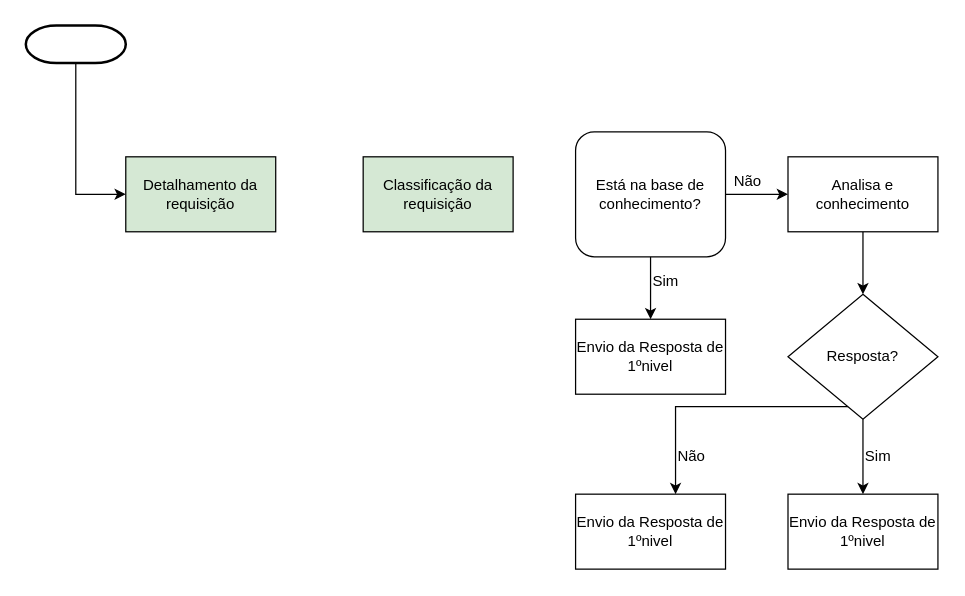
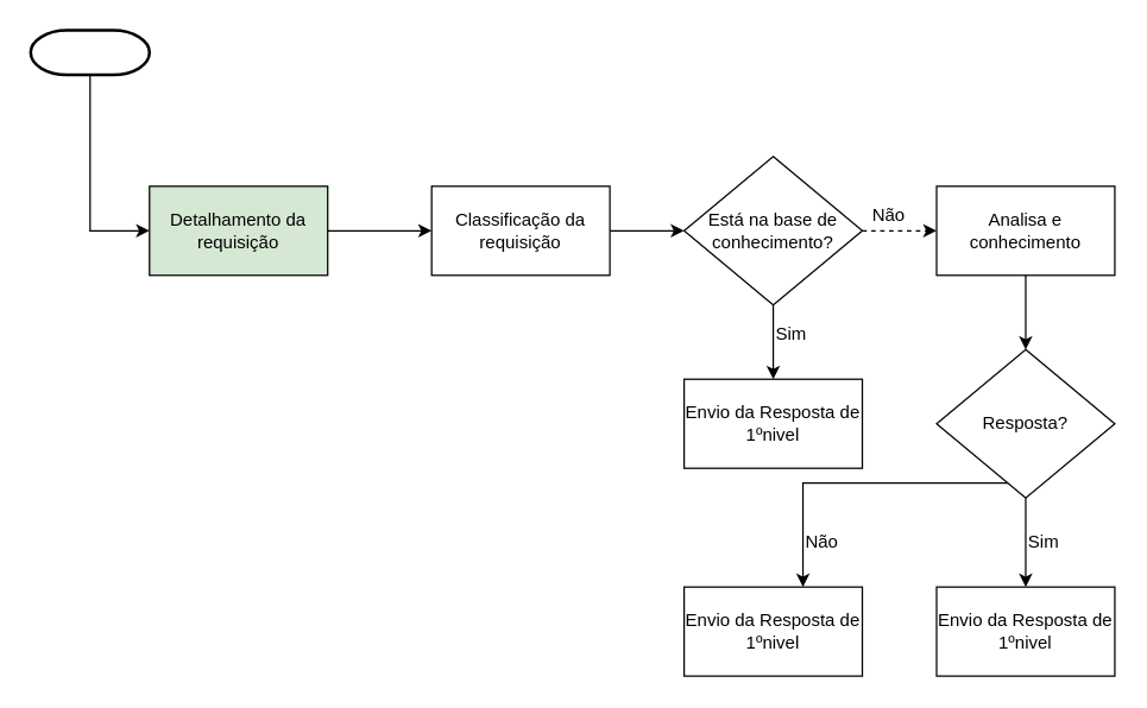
+ <mxCell id="4" style="edgeStyle=orthogonalEdgeStyle;rounded=0;orthogonalLoop=1;jettySize=auto;html=1;entryX=0;entryY=0.5;entryDx=0;entryDy=0;" edge="1" parent="1" source="5" target="8"><mxGeometry relative="1" as="geometry" /></mxCell>
- <mxCell id="8" value="Classificação da requisição" style="rounded=0;whiteSpace=wrap;html=1;fillColor=#d5e8d4;" vertex="1" parent="1"><mxGeometry x="290" y="125" width="120" height="60" as="geometry" /></mxCell>
+ <mxCell id="8" value="Classificação da requisição" style="rounded=0;whiteSpace=wrap;html=1;" vertex="1" parent="1"><mxGeometry x="290" y="125" width="120" height="60" as="geometry" /></mxCell>
+ <mxCell id="7" style="edgeStyle=orthogonalEdgeStyle;rounded=0;orthogonalLoop=1;jettySize=auto;html=1;entryX=0;entryY=0.5;entryDx=0;entryDy=0;" edge="1" parent="1" source="8" target="11"><mxGeometry relative="1" as="geometry" /></mxCell>
- <mxCell id="11" value="Está na base de&lt;br&gt;conhecimento?" style="whiteSpace=wrap;html=1;rounded=1;" vertex="1" parent="1"><mxGeometry x="460" y="105" width="120" height="100" as="geometry" /></mxCell>
+ <mxCell id="11" value="Está na base de&lt;br&gt;conhecimento?" style="rhombus;whiteSpace=wrap;html=1;" vertex="1" parent="1"><mxGeometry x="460" y="105" width="120" height="100" as="geometry" /></mxCell>
- <mxCell id="9" style="edgeStyle=orthogonalEdgeStyle;rounded=0;orthogonalLoop=1;jettySize=auto;html=1;entryX=0;entryY=0.5;entryDx=0;entryDy=0;" edge="1" parent="1" source="11" target="14"><mxGeometry relative="1" as="geometry" /></mxCell>
+ <mxCell id="9" style="edgeStyle=orthogonalEdgeStyle;rounded=0;orthogonalLoop=1;jettySize=auto;html=1;entryX=0;entryY=0.5;entryDx=0;entryDy=0;dashed=1;" edge="1" parent="1" source="11" target="14"><mxGeometry relative="1" as="geometry" /></mxCell>
